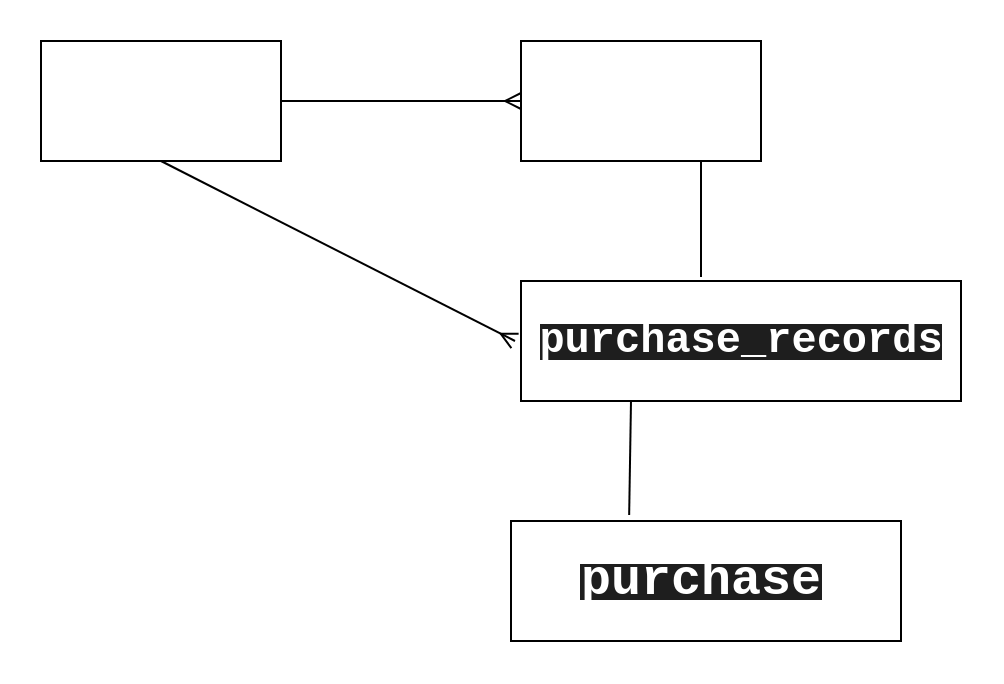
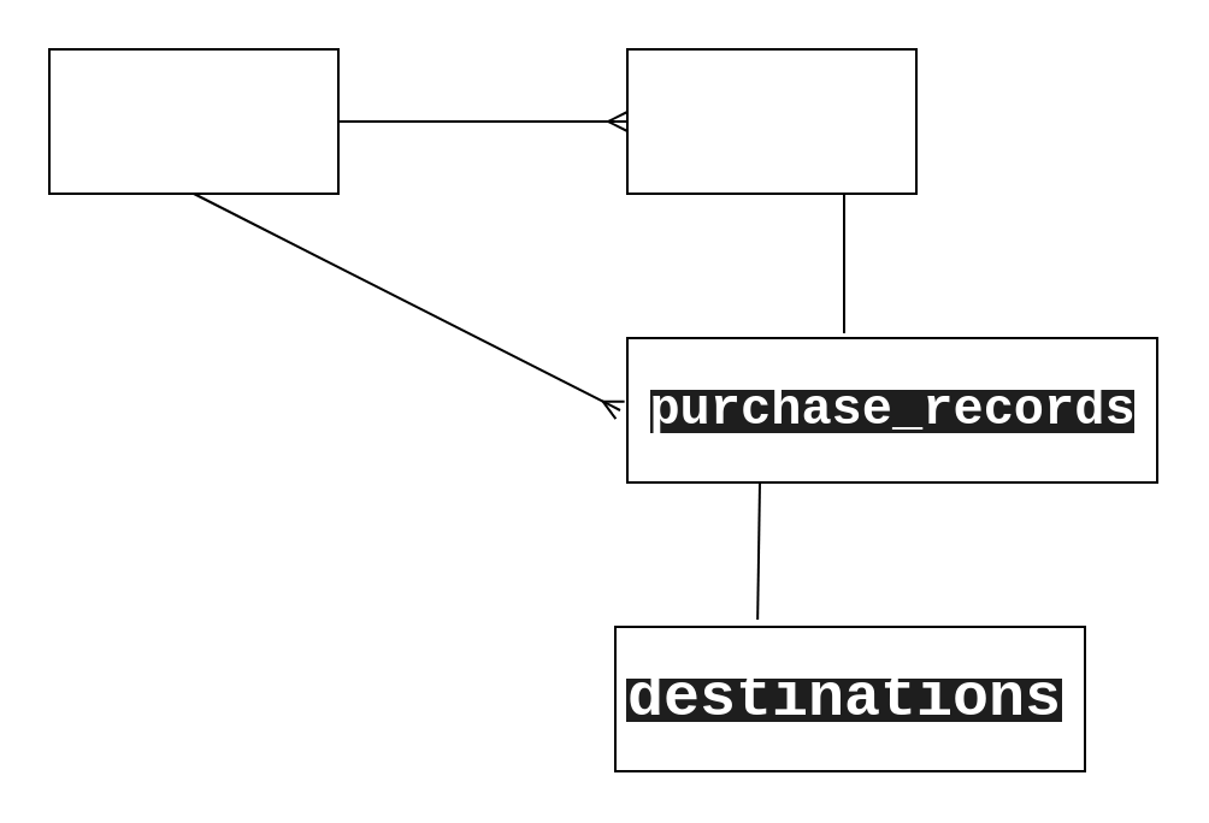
- <mxCell id="11" value="&lt;div style=&quot;background-color: rgb(30, 30, 30); font-family: menlo, monaco, &amp;quot;courier new&amp;quot;, monospace; font-size: 25px; line-height: 18px;&quot;&gt;&lt;span style=&quot;font-weight: bold; font-size: 25px;&quot;&gt;&lt;font color=&quot;#ffffff&quot; style=&quot;font-size: 25px;&quot;&gt;purchase&lt;/font&gt;&lt;/span&gt;&lt;/div&gt;" style="text;html=1;resizable=0;autosize=1;align=center;verticalAlign=middle;points=[];fillColor=none;strokeColor=none;rounded=0;fontSize=25;" vertex="1" parent="1"><mxGeometry x="250" y="280" width="200" height="20" as="geometry" /></mxCell>
+ <mxCell id="11" value="&lt;div style=&quot;background-color: rgb(30, 30, 30); font-family: menlo, monaco, &amp;quot;courier new&amp;quot;, monospace; font-size: 25px; line-height: 18px;&quot;&gt;&lt;span style=&quot;font-weight: bold; font-size: 25px;&quot;&gt;&lt;font color=&quot;#ffffff&quot; style=&quot;font-size: 25px;&quot;&gt;destinations&lt;/font&gt;&lt;/span&gt;&lt;/div&gt;" style="text;html=1;resizable=0;autosize=1;align=center;verticalAlign=middle;points=[];fillColor=none;strokeColor=none;rounded=0;fontSize=25;" vertex="1" parent="1"><mxGeometry x="250" y="280" width="200" height="20" as="geometry" /></mxCell>
